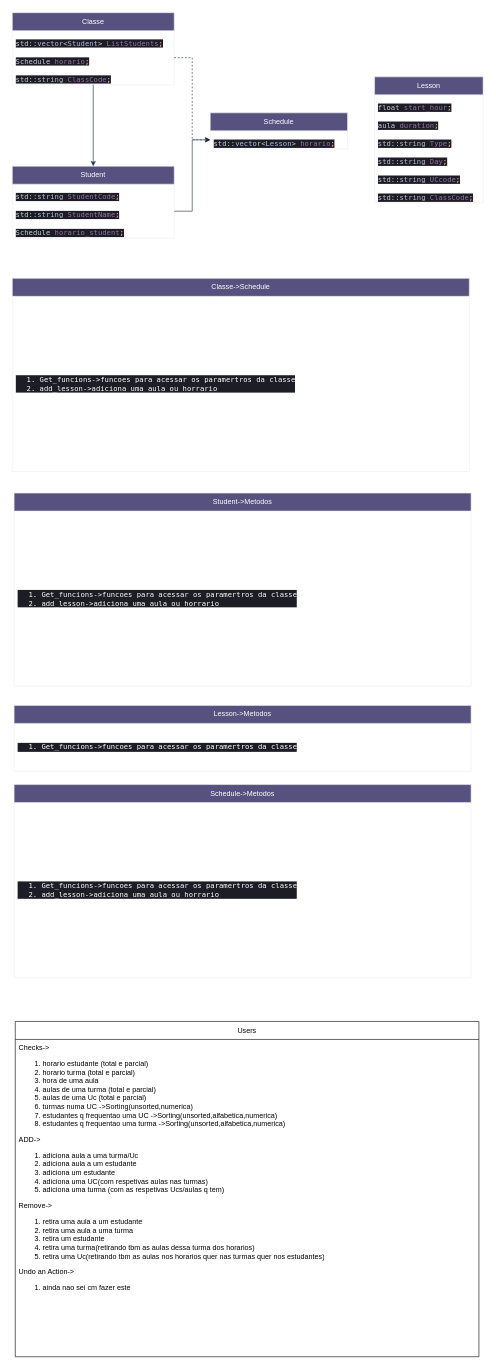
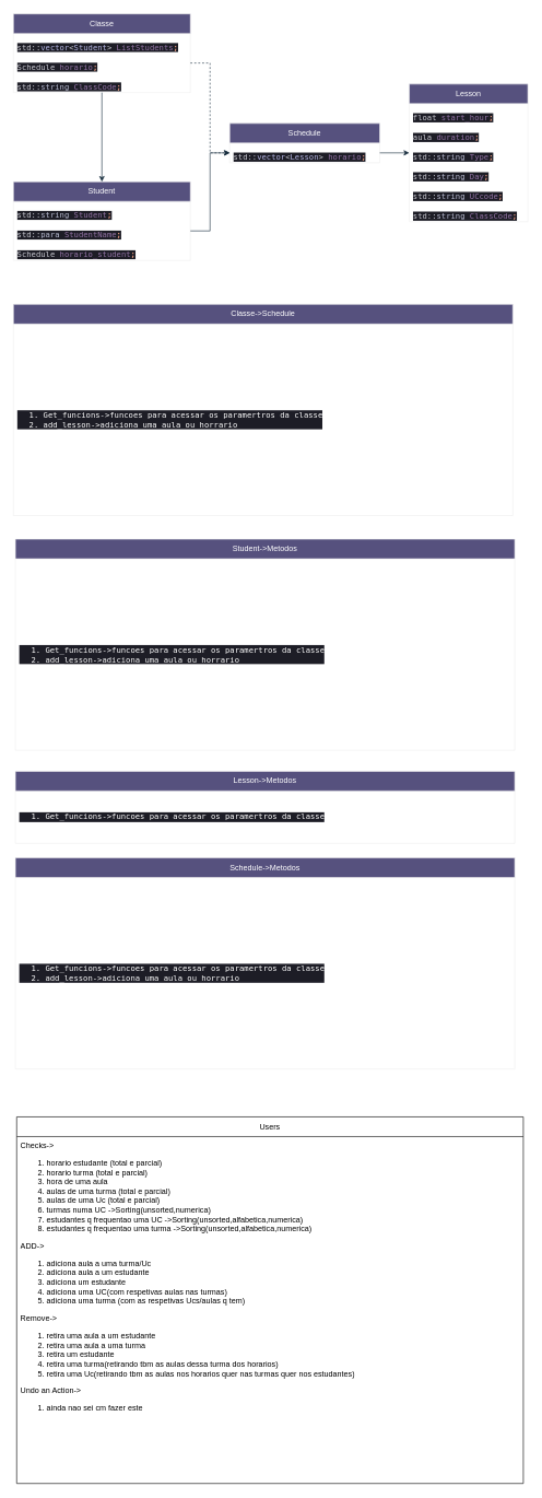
+ <mxCell id="15" style="edgeStyle=orthogonalEdgeStyle;rounded=0;orthogonalLoop=1;jettySize=auto;html=1;exitX=1;exitY=0.5;exitDx=0;exitDy=0;entryX=0;entryY=0.5;entryDx=0;entryDy=0;strokeColor=#182E3E;" parent="1" source="14" target="6" edge="1"><mxGeometry relative="1" as="geometry" /></mxCell>
- <mxCell id="17" value="&lt;div style=&quot;background-color:#1d1d26;color:#c9c9d1&quot;&gt;&lt;pre style=&quot;font-family:'JetBrains Mono',monospace;font-size:9,8pt;&quot;&gt;std::&lt;span style=&quot;color:#b9bcd1;&quot;&gt;string &lt;/span&gt;&lt;span style=&quot;color:#9373a5;&quot;&gt;StudentCode&lt;/span&gt;&lt;span style=&quot;color:#e0957b;font-weight:bold;&quot;&gt;;&lt;br&gt;&lt;/span&gt;&lt;/pre&gt;&lt;/div&gt;" style="text;strokeColor=none;fillColor=none;align=left;verticalAlign=middle;spacingLeft=4;spacingRight=4;overflow=hidden;points=[[0,0.5],[1,0.5]];portConstraint=eastwest;rotatable=0;whiteSpace=wrap;html=1;fontColor=#FFFFFF;" parent="16" vertex="1"><mxGeometry y="30" width="270" height="30" as="geometry" /></mxCell>
+ <mxCell id="17" value="&lt;div style=&quot;background-color:#1d1d26;color:#c9c9d1&quot;&gt;&lt;pre style=&quot;font-family:'JetBrains Mono',monospace;font-size:9,8pt;&quot;&gt;std::&lt;span style=&quot;color:#b9bcd1;&quot;&gt;string &lt;/span&gt;&lt;span style=&quot;color:#9373a5;&quot;&gt;Student&lt;/span&gt;&lt;span style=&quot;color:#e0957b;font-weight:bold;&quot;&gt;;&lt;br&gt;&lt;/span&gt;&lt;/pre&gt;&lt;/div&gt;" style="text;strokeColor=none;fillColor=none;align=left;verticalAlign=middle;spacingLeft=4;spacingRight=4;overflow=hidden;points=[[0,0.5],[1,0.5]];portConstraint=eastwest;rotatable=0;whiteSpace=wrap;html=1;fontColor=#FFFFFF;" parent="16" vertex="1"><mxGeometry y="30" width="270" height="30" as="geometry" /></mxCell>
- <mxCell id="18" value="&lt;div style=&quot;background-color:#1d1d26;color:#c9c9d1&quot;&gt;&lt;pre style=&quot;font-family:'JetBrains Mono',monospace;font-size:9,8pt;&quot;&gt;std::&lt;span style=&quot;color:#b9bcd1;&quot;&gt;string &lt;/span&gt;&lt;span style=&quot;color:#9373a5;&quot;&gt;StudentName&lt;/span&gt;&lt;span style=&quot;color:#e0957b;font-weight:bold;&quot;&gt;;&lt;br&gt;&lt;/span&gt;&lt;/pre&gt;&lt;/div&gt;" style="text;strokeColor=none;fillColor=none;align=left;verticalAlign=middle;spacingLeft=4;spacingRight=4;overflow=hidden;points=[[0,0.5],[1,0.5]];portConstraint=eastwest;rotatable=0;whiteSpace=wrap;html=1;fontColor=#FFFFFF;" parent="16" vertex="1"><mxGeometry y="60" width="270" height="30" as="geometry" /></mxCell>
+ <mxCell id="18" value="&lt;div style=&quot;background-color:#1d1d26;color:#c9c9d1&quot;&gt;&lt;pre style=&quot;font-family:'JetBrains Mono',monospace;font-size:9,8pt;&quot;&gt;std::&lt;span style=&quot;color:#b9bcd1;&quot;&gt;para &lt;/span&gt;&lt;span style=&quot;color:#9373a5;&quot;&gt;StudentName&lt;/span&gt;&lt;span style=&quot;color:#e0957b;font-weight:bold;&quot;&gt;;&lt;br&gt;&lt;/span&gt;&lt;/pre&gt;&lt;/div&gt;" style="text;strokeColor=none;fillColor=none;align=left;verticalAlign=middle;spacingLeft=4;spacingRight=4;overflow=hidden;points=[[0,0.5],[1,0.5]];portConstraint=eastwest;rotatable=0;whiteSpace=wrap;html=1;fontColor=#FFFFFF;" parent="16" vertex="1"><mxGeometry y="60" width="270" height="30" as="geometry" /></mxCell>
